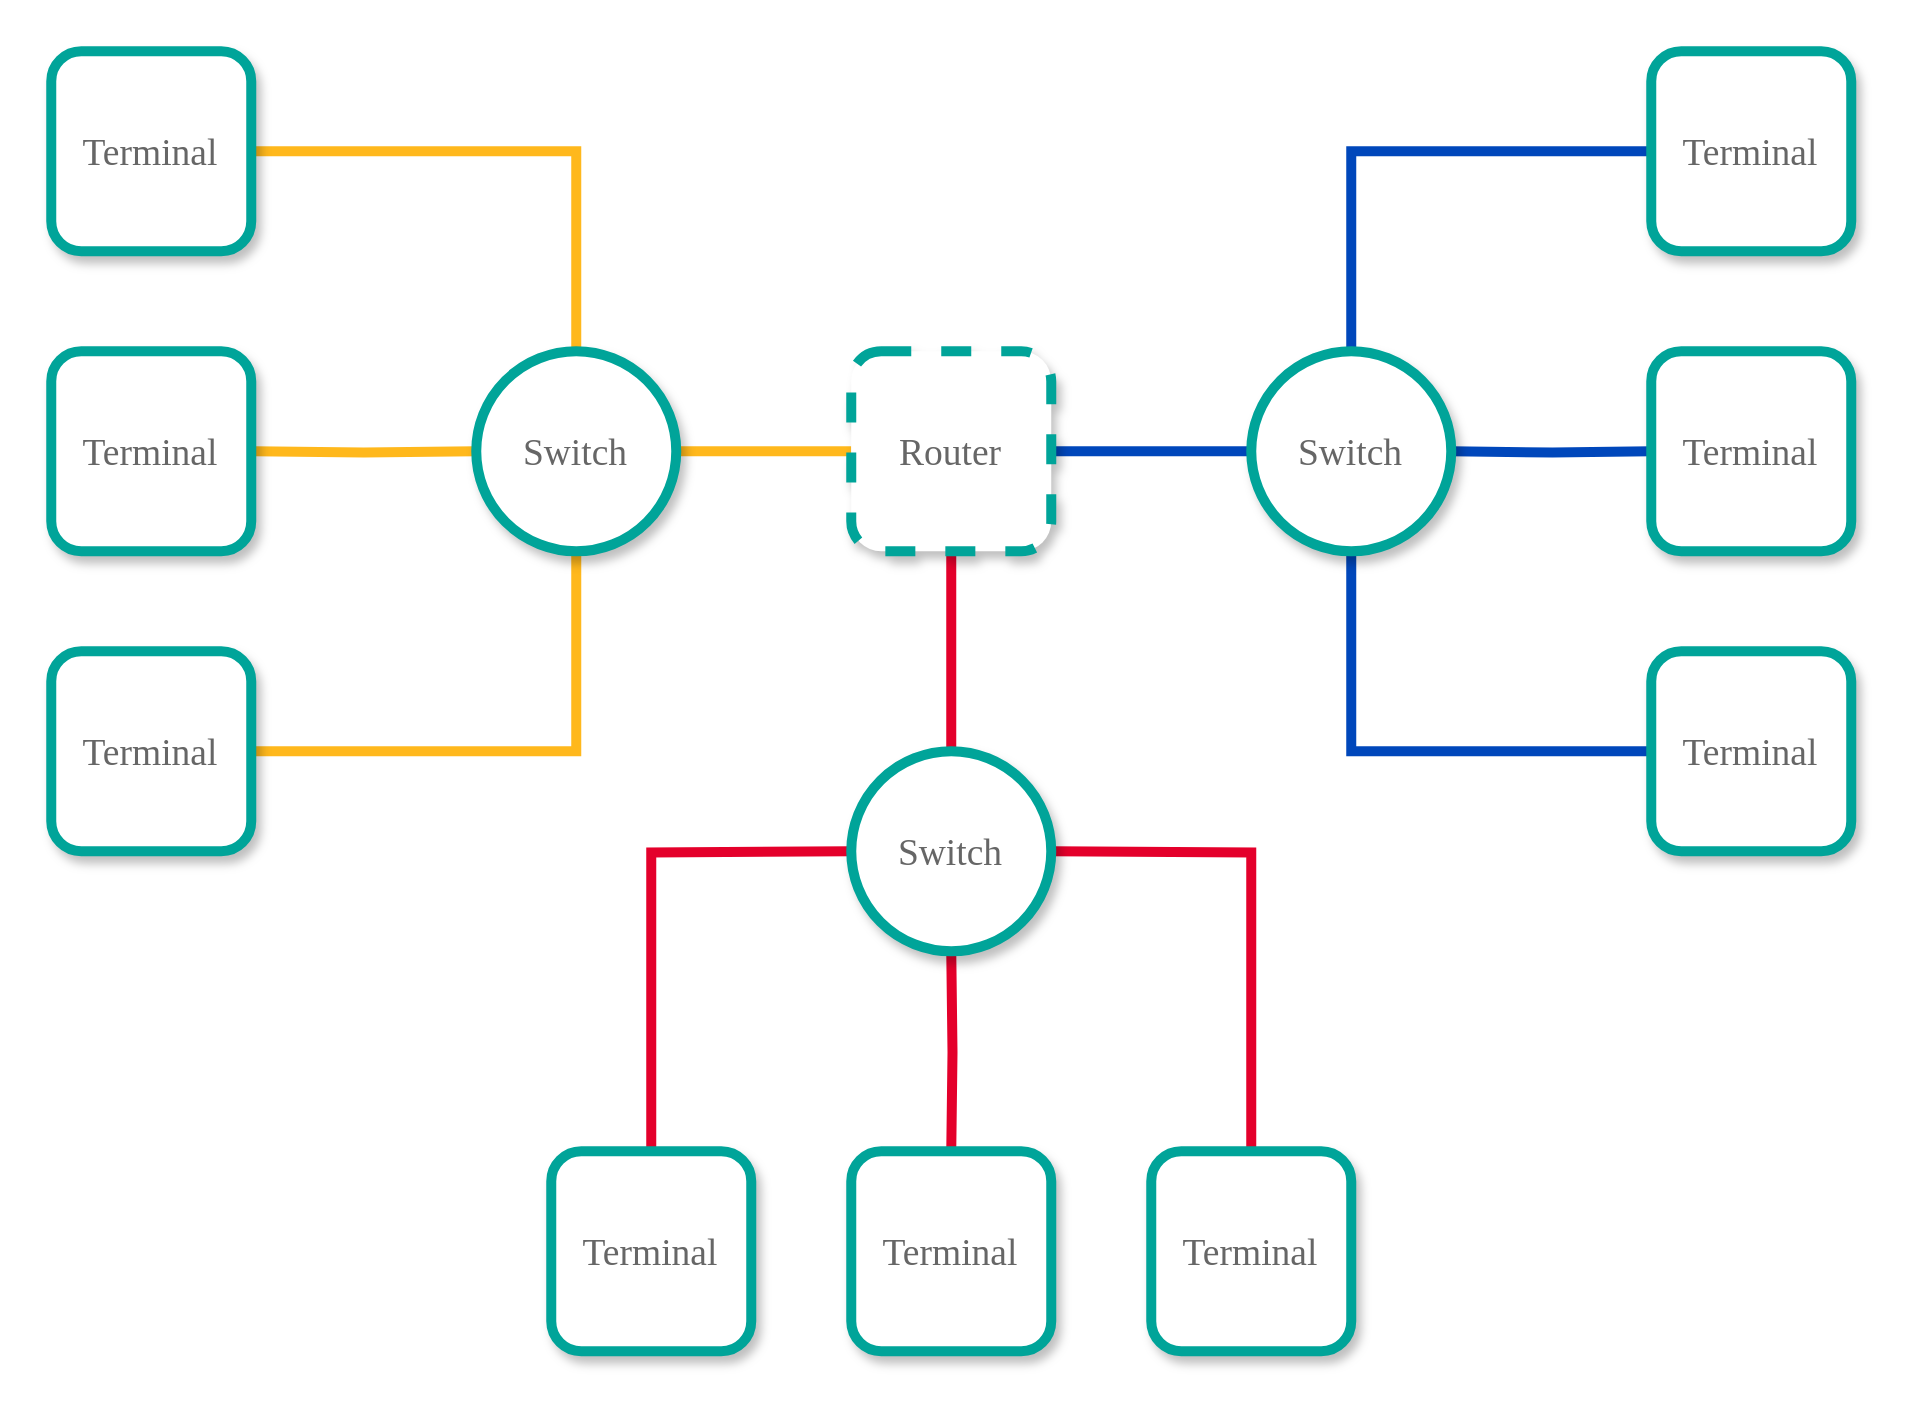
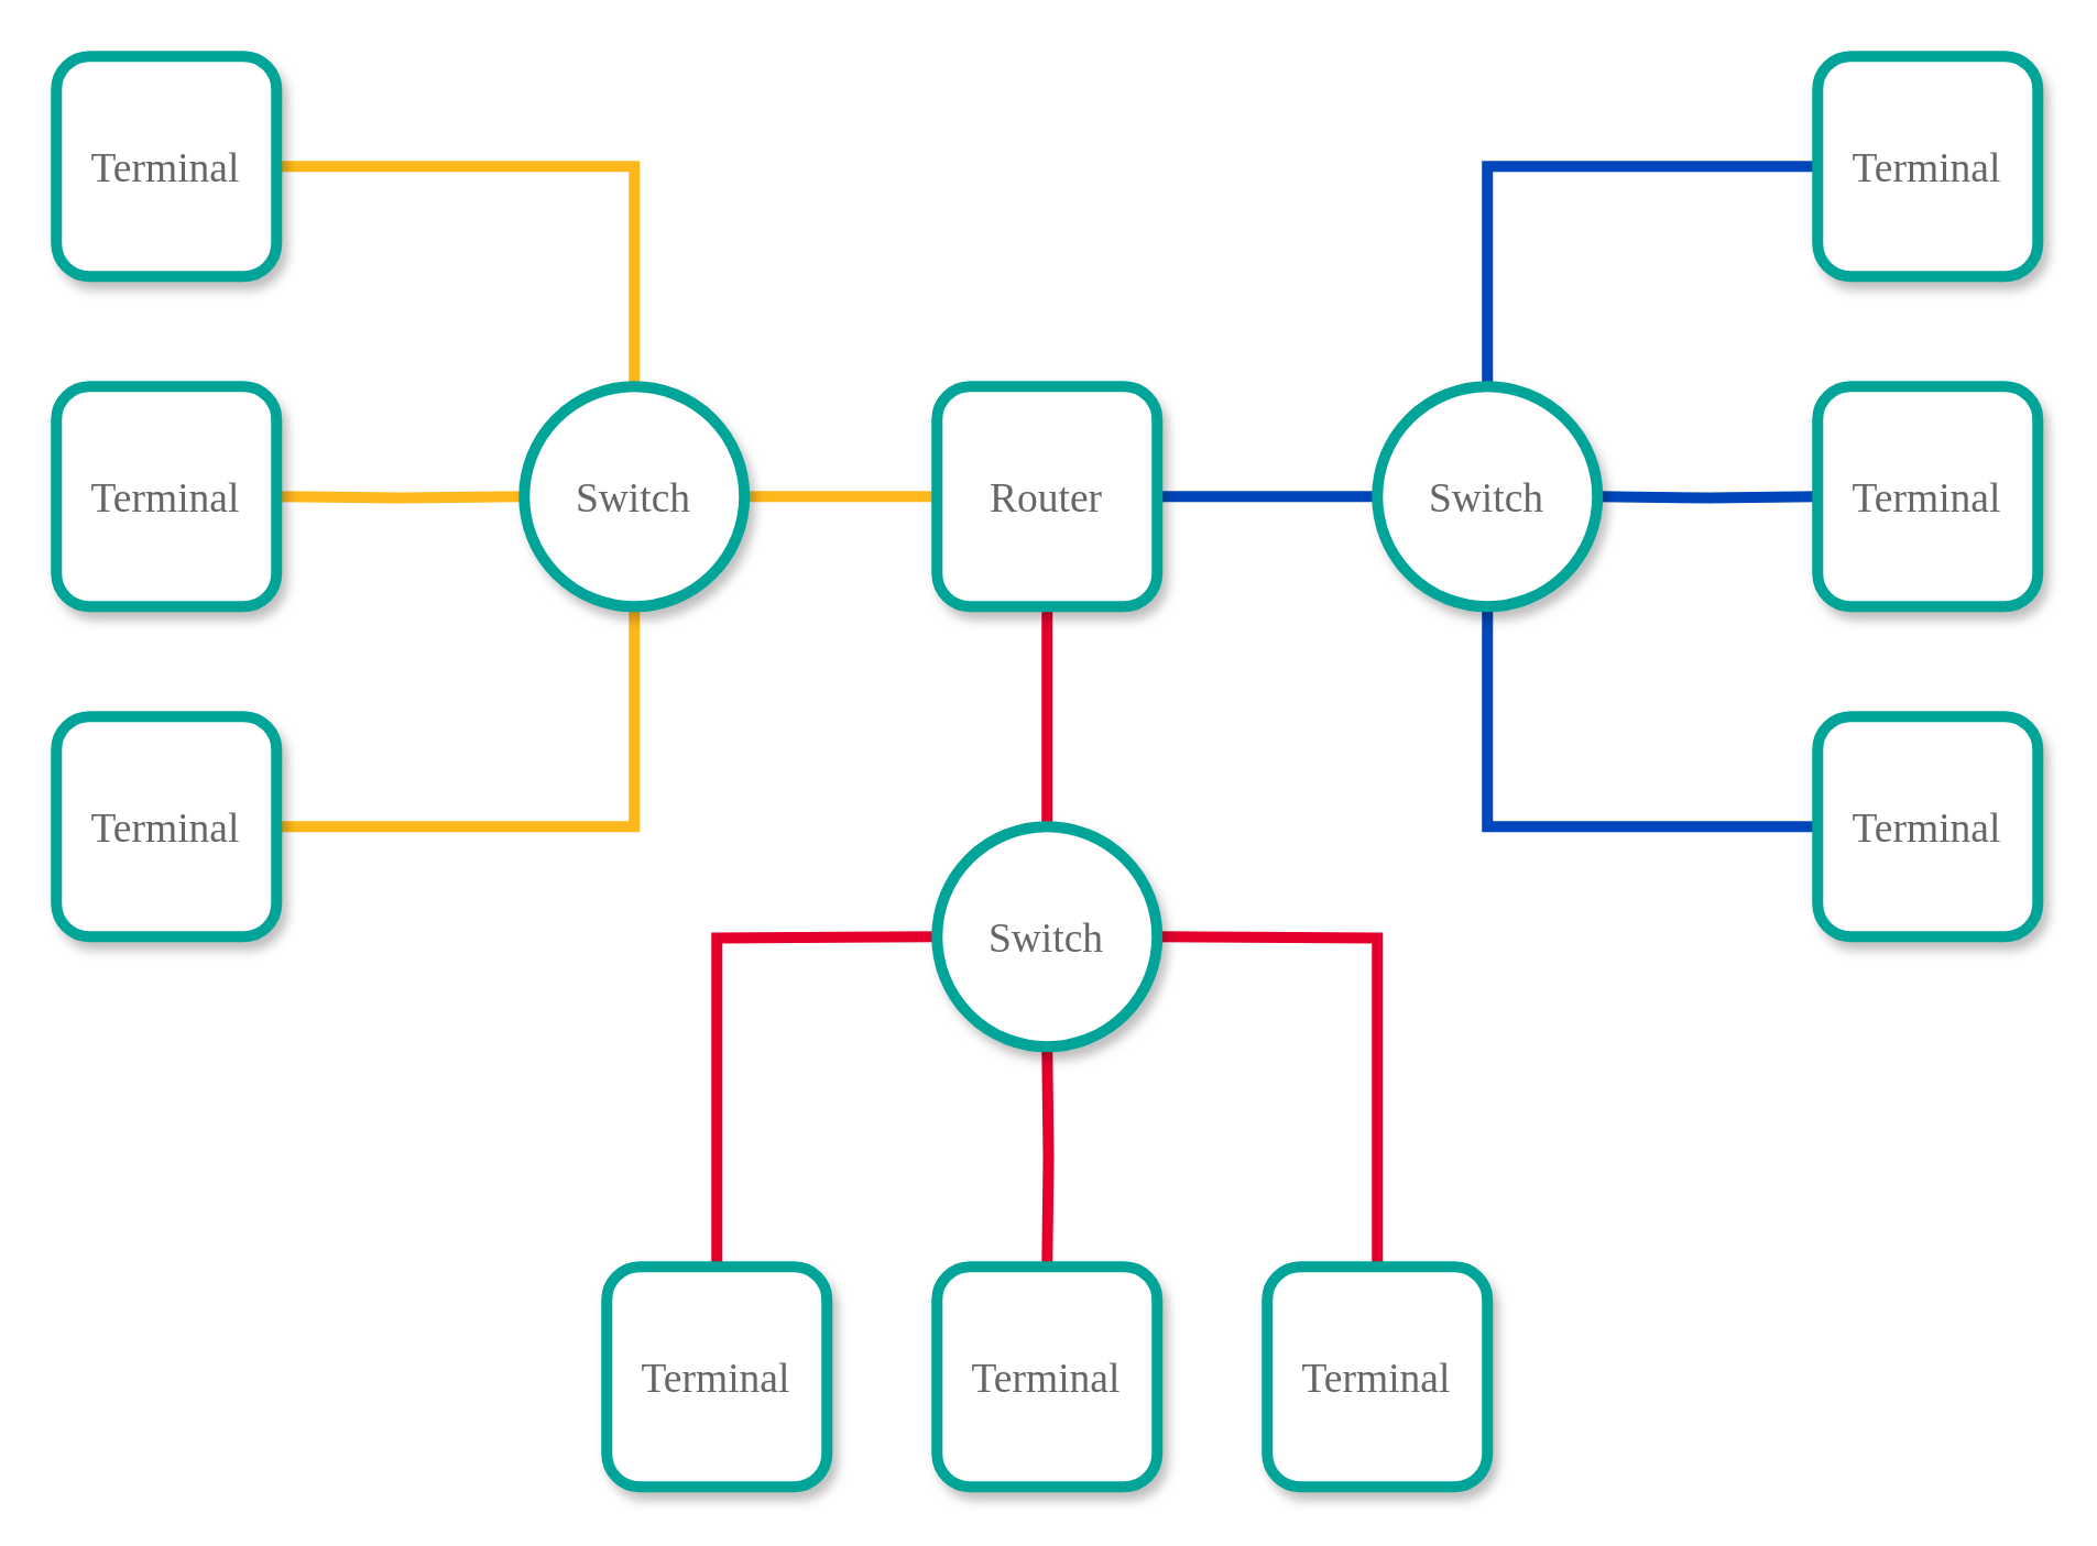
- <mxCell id="5" value="Router" style="rounded=1;whiteSpace=wrap;html=1;strokeColor=#00A499;strokeWidth=4;shadow=1;fontFamily=Roboto Mono;fontSource=https%3A%2F%2Ffonts.googleapis.com%2Fcss%3Ffamily%3DRoboto%2BMono;fontColor=#666666;fontSize=15;dashed=1;" vertex="1" parent="1"><mxGeometry x="340" y="140" width="80" height="80" as="geometry" /></mxCell>
+ <mxCell id="5" value="Router" style="rounded=1;whiteSpace=wrap;html=1;strokeColor=#00A499;strokeWidth=4;shadow=1;fontFamily=Roboto Mono;fontSource=https%3A%2F%2Ffonts.googleapis.com%2Fcss%3Ffamily%3DRoboto%2BMono;fontColor=#666666;fontSize=15;" vertex="1" parent="1"><mxGeometry x="340" y="140" width="80" height="80" as="geometry" /></mxCell>
